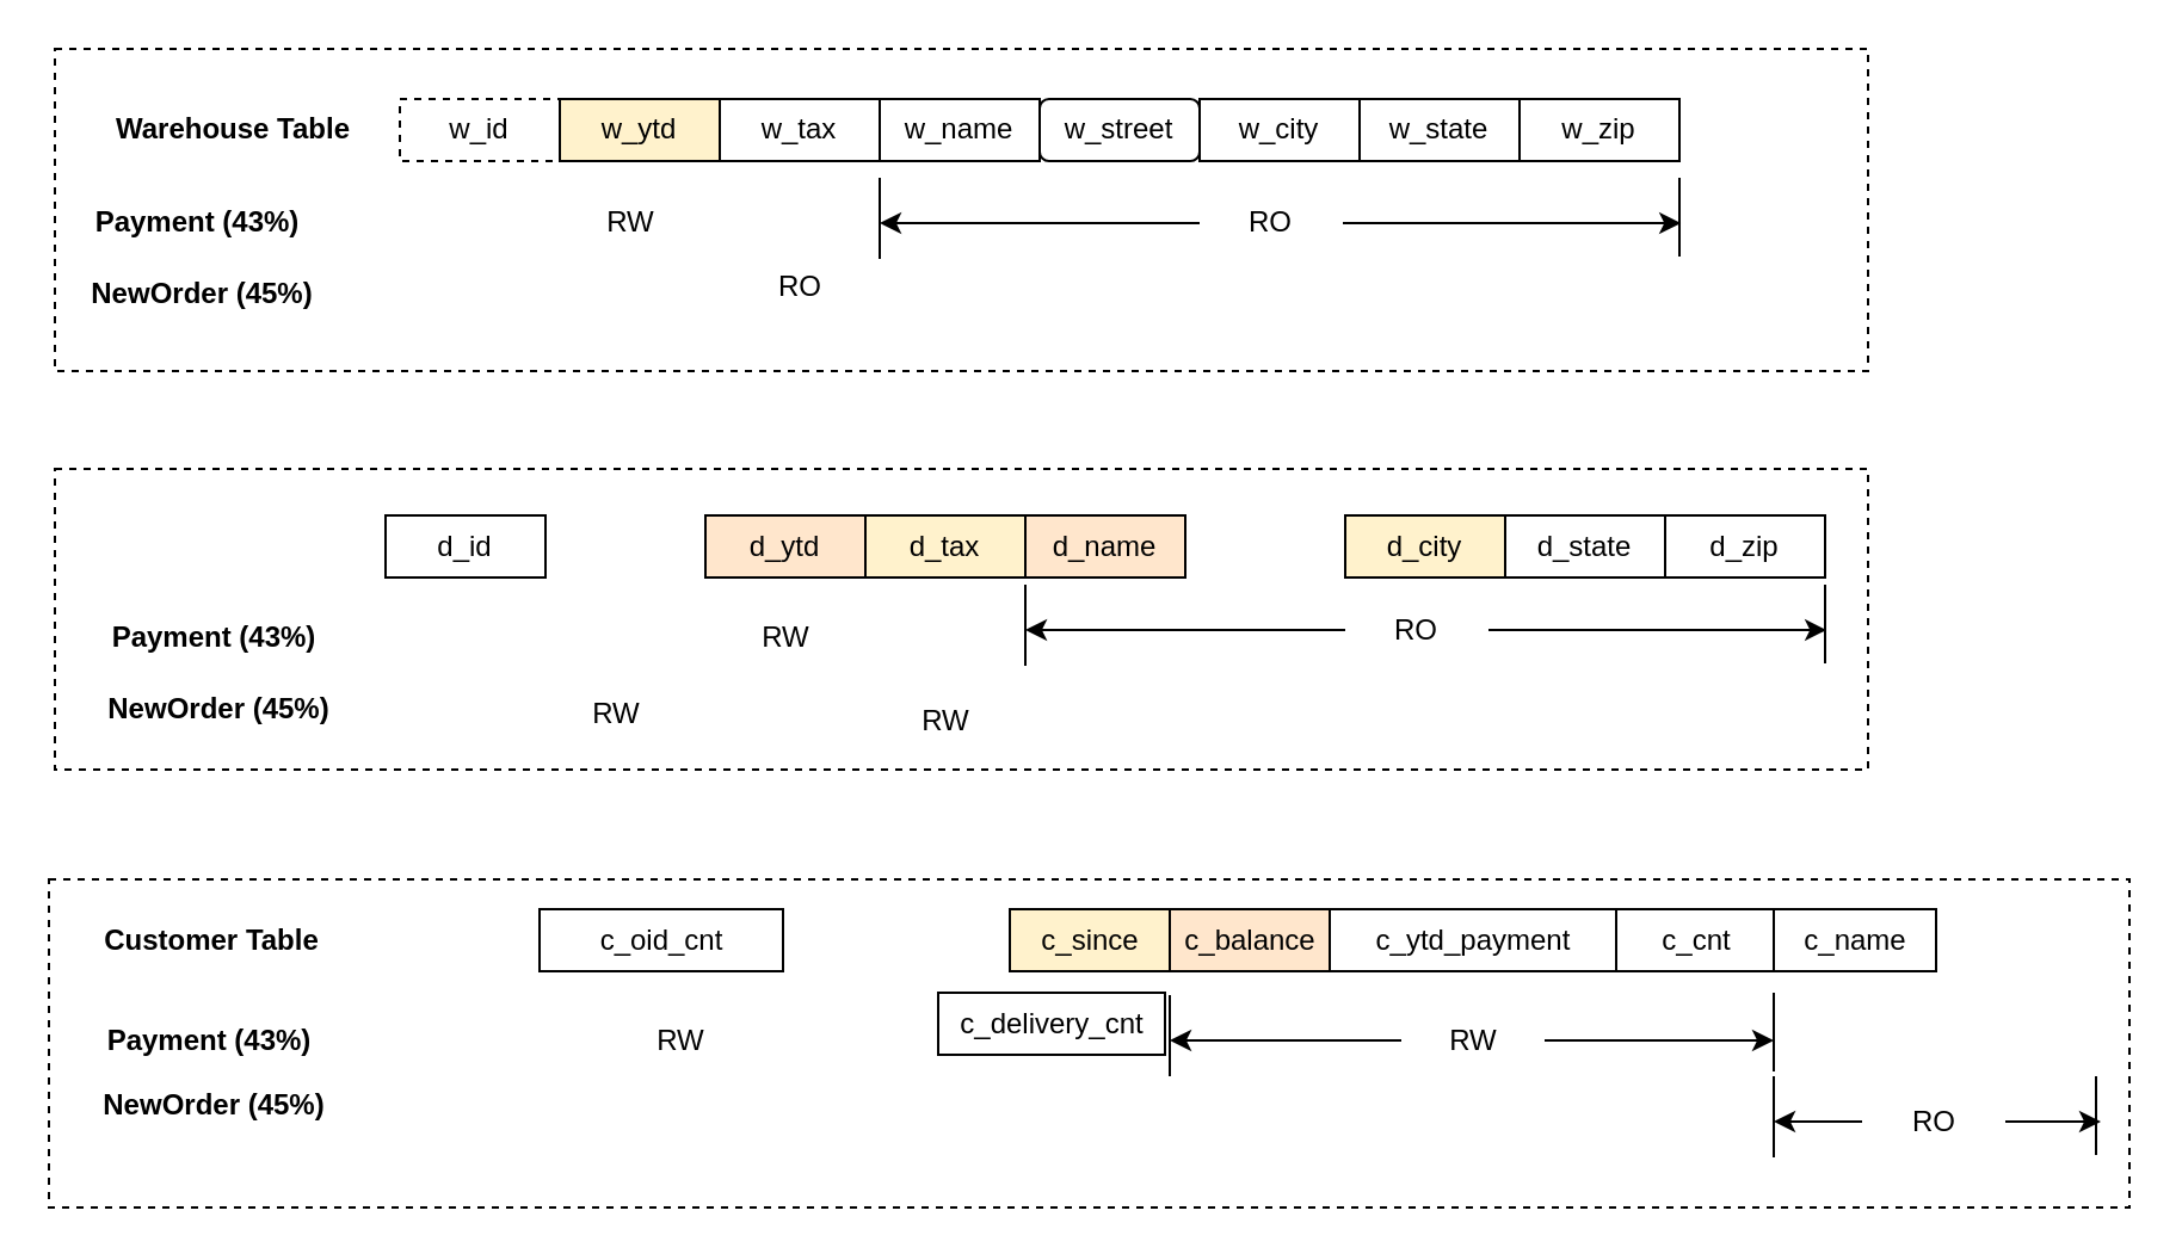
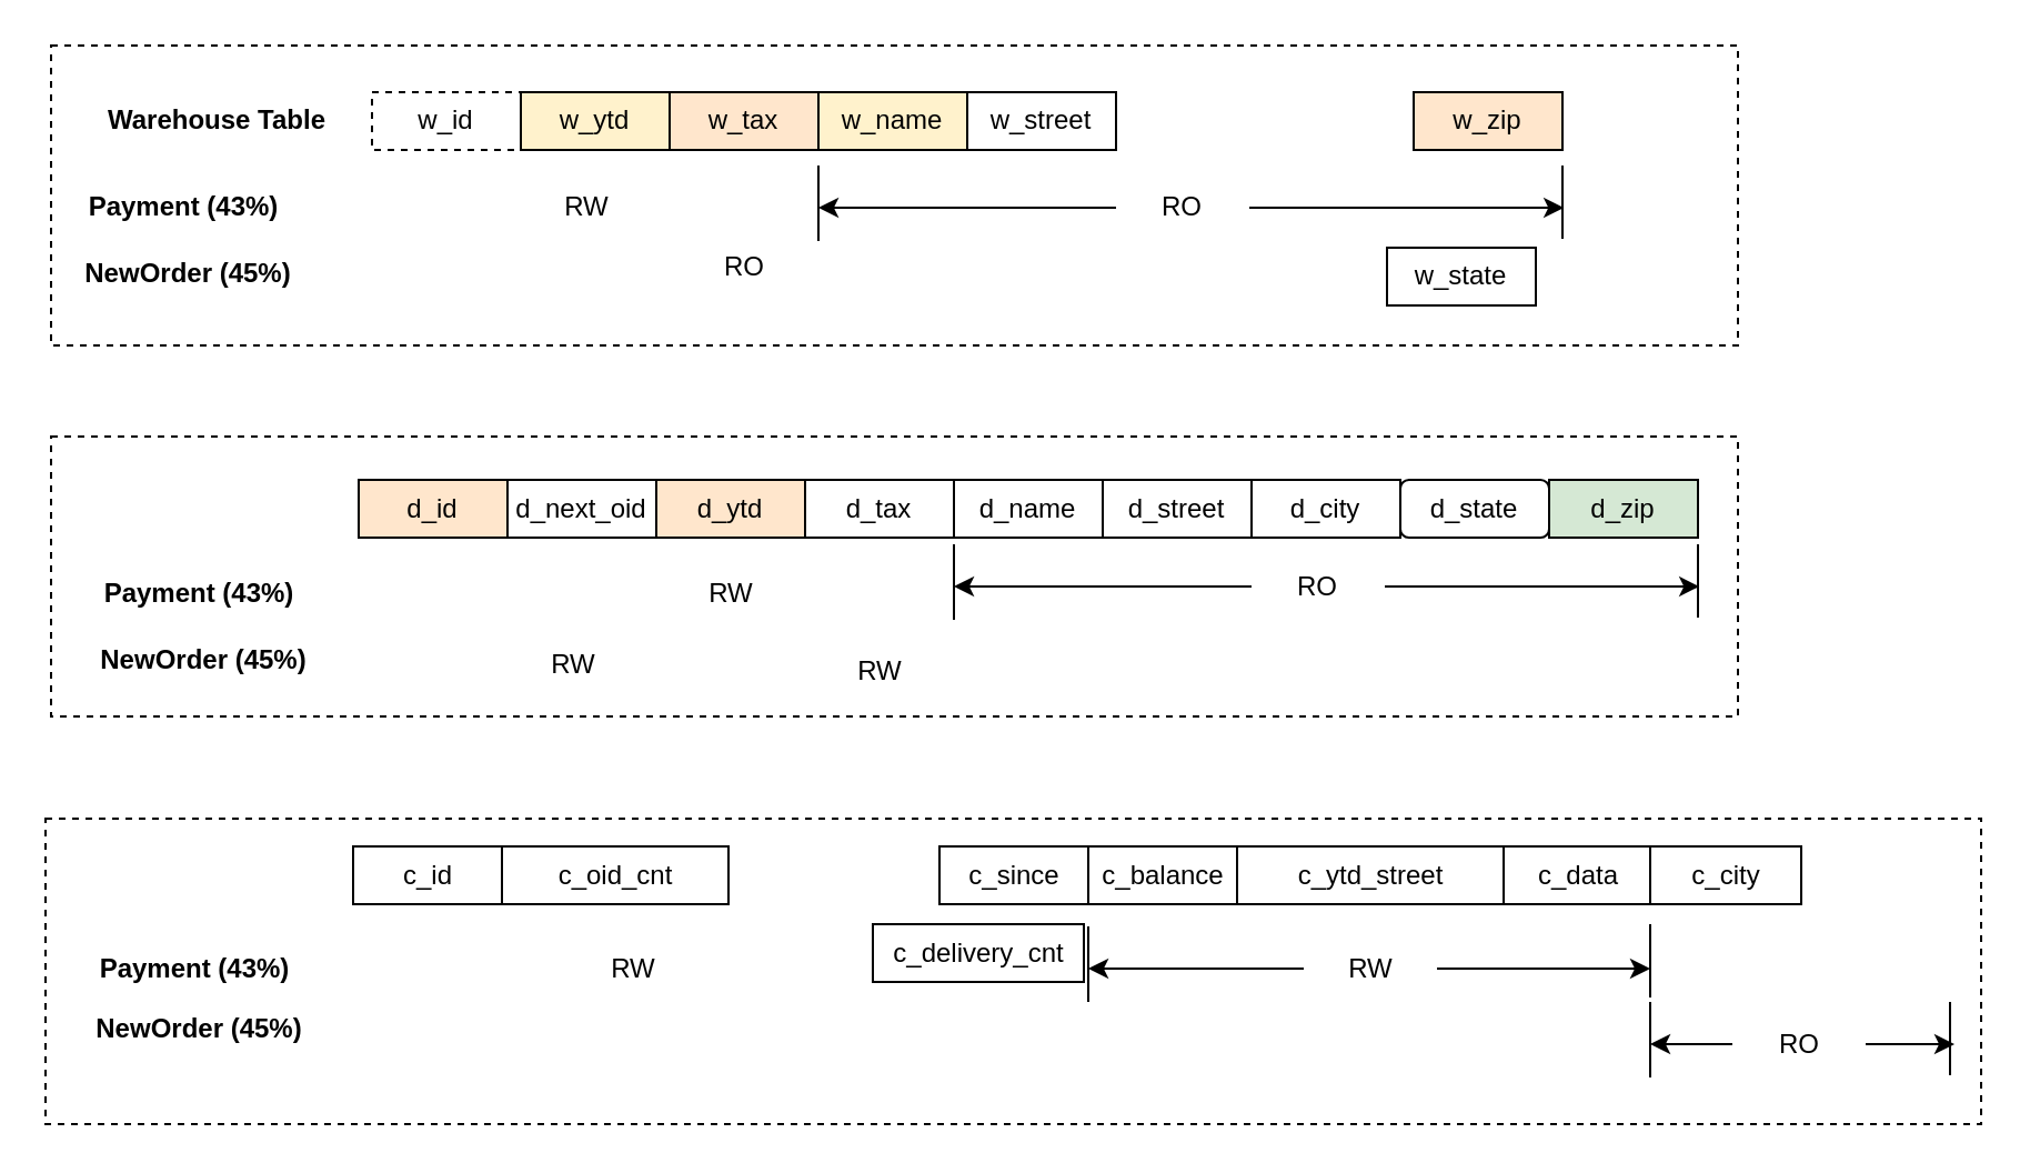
- <mxCell id="32" value="w_tax" style="rounded=0;whiteSpace=wrap;html=1;" vertex="1" parent="1"><mxGeometry x="301" y="41" width="67" height="26" as="geometry" /></mxCell>
+ <mxCell id="32" value="w_tax" style="rounded=0;whiteSpace=wrap;html=1;fillColor=#ffe6cc;" vertex="1" parent="1"><mxGeometry x="301" y="41" width="67" height="26" as="geometry" /></mxCell>
- <mxCell id="4" value="w_name" style="rounded=0;whiteSpace=wrap;html=1;" vertex="1" parent="1"><mxGeometry x="368" y="41" width="67" height="26" as="geometry" /></mxCell>
+ <mxCell id="4" value="w_name" style="rounded=0;whiteSpace=wrap;html=1;fillColor=#fff2cc;" vertex="1" parent="1"><mxGeometry x="368" y="41" width="67" height="26" as="geometry" /></mxCell>
- <mxCell id="5" value="w_street" style="whiteSpace=wrap;html=1;rounded=1;" vertex="1" parent="1"><mxGeometry x="435" y="41" width="67" height="26" as="geometry" /></mxCell>
+ <mxCell id="5" value="w_street" style="rounded=0;whiteSpace=wrap;html=1;" vertex="1" parent="1"><mxGeometry x="435" y="41" width="67" height="26" as="geometry" /></mxCell>
- <mxCell id="6" value="w_city" style="rounded=0;whiteSpace=wrap;html=1;" vertex="1" parent="1"><mxGeometry x="502" y="41" width="67" height="26" as="geometry" /></mxCell>
- <mxCell id="7" value="w_state" style="rounded=0;whiteSpace=wrap;html=1;" vertex="1" parent="1"><mxGeometry x="569" y="41" width="67" height="26" as="geometry" /></mxCell>
+ <mxCell id="7" value="w_state" style="rounded=0;whiteSpace=wrap;html=1;" vertex="1" parent="1"><mxGeometry x="624" y="111" width="67" height="26" as="geometry" /></mxCell>
- <mxCell id="8" value="w_zip" style="rounded=0;whiteSpace=wrap;html=1;" vertex="1" parent="1"><mxGeometry x="636" y="41" width="67" height="26" as="geometry" /></mxCell>
+ <mxCell id="8" value="w_zip" style="rounded=0;whiteSpace=wrap;html=1;fillColor=#ffe6cc;" vertex="1" parent="1"><mxGeometry x="636" y="41" width="67" height="26" as="geometry" /></mxCell>
- <mxCell id="10" value="d_id" style="rounded=0;whiteSpace=wrap;html=1;" vertex="1" parent="1"><mxGeometry x="161" y="215.5" width="67" height="26" as="geometry" /></mxCell>
+ <mxCell id="10" value="d_id" style="rounded=0;whiteSpace=wrap;html=1;fillColor=#ffe6cc;" vertex="1" parent="1"><mxGeometry x="161" y="215.5" width="67" height="26" as="geometry" /></mxCell>
+ <mxCell id="11" value="d_next_oid" style="rounded=0;whiteSpace=wrap;html=1;" vertex="1" parent="1"><mxGeometry x="228" y="215.5" width="67" height="26" as="geometry" /></mxCell>
- <mxCell id="13" value="d_tax" style="rounded=0;whiteSpace=wrap;html=1;fillColor=#fff2cc;" vertex="1" parent="1"><mxGeometry x="362" y="215.5" width="67" height="26" as="geometry" /></mxCell>
+ <mxCell id="13" value="d_tax" style="rounded=0;whiteSpace=wrap;html=1;" vertex="1" parent="1"><mxGeometry x="362" y="215.5" width="67" height="26" as="geometry" /></mxCell>
- <mxCell id="14" value="d_name" style="rounded=0;whiteSpace=wrap;html=1;fillColor=#ffe6cc;" vertex="1" parent="1"><mxGeometry x="429" y="215.5" width="67" height="26" as="geometry" /></mxCell>
+ <mxCell id="14" value="d_name" style="rounded=0;whiteSpace=wrap;html=1;" vertex="1" parent="1"><mxGeometry x="429" y="215.5" width="67" height="26" as="geometry" /></mxCell>
+ <mxCell id="15" value="d_street" style="rounded=0;whiteSpace=wrap;html=1;" vertex="1" parent="1"><mxGeometry x="496" y="215.5" width="67" height="26" as="geometry" /></mxCell>
- <mxCell id="16" value="d_city" style="rounded=0;whiteSpace=wrap;html=1;fillColor=#fff2cc;" vertex="1" parent="1"><mxGeometry x="563" y="215.5" width="67" height="26" as="geometry" /></mxCell>
+ <mxCell id="16" value="d_city" style="rounded=0;whiteSpace=wrap;html=1;" vertex="1" parent="1"><mxGeometry x="563" y="215.5" width="67" height="26" as="geometry" /></mxCell>
- <mxCell id="17" value="d_state" style="rounded=0;whiteSpace=wrap;html=1;" vertex="1" parent="1"><mxGeometry x="630" y="215.5" width="67" height="26" as="geometry" /></mxCell>
+ <mxCell id="17" value="d_state" style="whiteSpace=wrap;html=1;rounded=1;" vertex="1" parent="1"><mxGeometry x="630" y="215.5" width="67" height="26" as="geometry" /></mxCell>
- <mxCell id="18" value="d_zip" style="rounded=0;whiteSpace=wrap;html=1;" vertex="1" parent="1"><mxGeometry x="697" y="215.5" width="67" height="26" as="geometry" /></mxCell>
+ <mxCell id="18" value="d_zip" style="rounded=0;whiteSpace=wrap;html=1;fillColor=#d5e8d4;" vertex="1" parent="1"><mxGeometry x="697" y="215.5" width="67" height="26" as="geometry" /></mxCell>
- <mxCell id="26" value="&lt;b&gt;Customer Table&lt;/b&gt;" style="text;html=1;align=center;verticalAlign=middle;whiteSpace=wrap;rounded=0;" vertex="1" parent="1"><mxGeometry x="29.5" y="378.5" width="117" height="30" as="geometry" /></mxCell>
+ <mxCell id="19" value="c_id" style="rounded=0;whiteSpace=wrap;html=1;" vertex="1" parent="1"><mxGeometry x="158.5" y="380.5" width="67" height="26" as="geometry" /></mxCell>
- <mxCell id="22" value="c_since" style="rounded=0;whiteSpace=wrap;html=1;fillColor=#fff2cc;" vertex="1" parent="1"><mxGeometry x="422.5" y="380.5" width="67" height="26" as="geometry" /></mxCell>
+ <mxCell id="22" value="c_since" style="rounded=0;whiteSpace=wrap;html=1;" vertex="1" parent="1"><mxGeometry x="422.5" y="380.5" width="67" height="26" as="geometry" /></mxCell>
- <mxCell id="23" value="c_balance" style="rounded=0;whiteSpace=wrap;html=1;fillColor=#ffe6cc;" vertex="1" parent="1"><mxGeometry x="489.5" y="380.5" width="67" height="26" as="geometry" /></mxCell>
+ <mxCell id="23" value="c_balance" style="rounded=0;whiteSpace=wrap;html=1;" vertex="1" parent="1"><mxGeometry x="489.5" y="380.5" width="67" height="26" as="geometry" /></mxCell>
- <mxCell id="24" value="c_ytd_payment" style="rounded=0;whiteSpace=wrap;html=1;" vertex="1" parent="1"><mxGeometry x="556.5" y="380.5" width="120" height="26" as="geometry" /></mxCell>
+ <mxCell id="24" value="c_ytd_street" style="rounded=0;whiteSpace=wrap;html=1;" vertex="1" parent="1"><mxGeometry x="556.5" y="380.5" width="120" height="26" as="geometry" /></mxCell>
- <mxCell id="25" value="c_cnt" style="rounded=0;whiteSpace=wrap;html=1;" vertex="1" parent="1"><mxGeometry x="676.5" y="380.5" width="67" height="26" as="geometry" /></mxCell>
+ <mxCell id="25" value="c_data" style="rounded=0;whiteSpace=wrap;html=1;" vertex="1" parent="1"><mxGeometry x="676.5" y="380.5" width="67" height="26" as="geometry" /></mxCell>
- <mxCell id="27" value="c_name" style="rounded=0;whiteSpace=wrap;html=1;" vertex="1" parent="1"><mxGeometry x="742.5" y="380.5" width="68" height="26" as="geometry" /></mxCell>
+ <mxCell id="27" value="c_city" style="rounded=0;whiteSpace=wrap;html=1;" vertex="1" parent="1"><mxGeometry x="742.5" y="380.5" width="68" height="26" as="geometry" /></mxCell>
